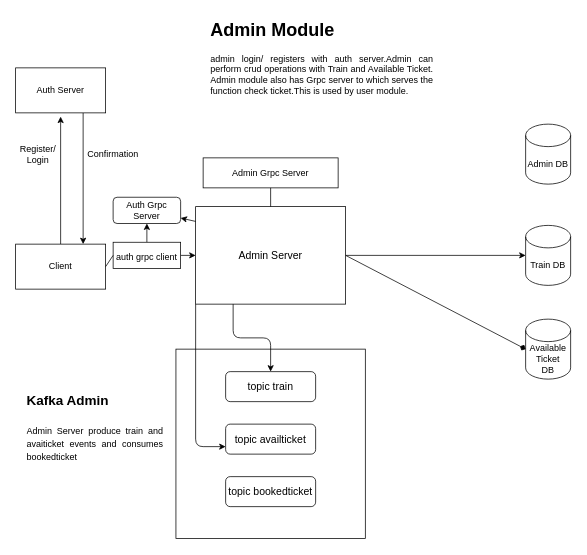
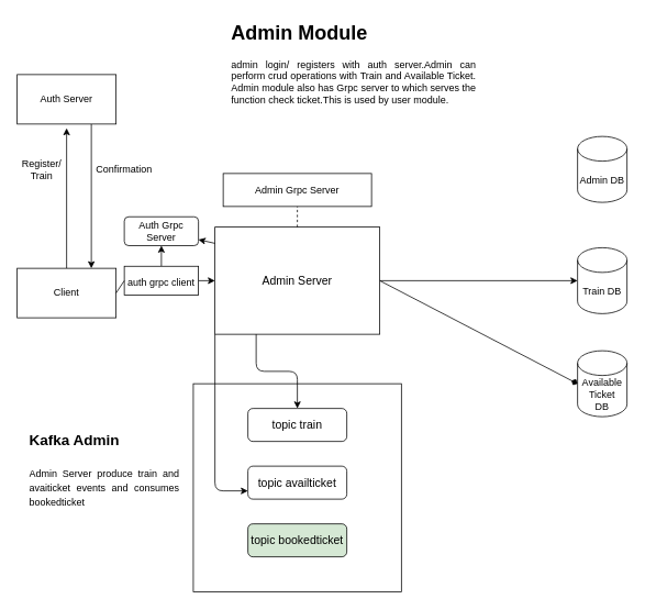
- <mxCell id="14" value="Register/&lt;br&gt;Login" style="text;html=1;strokeColor=none;fillColor=none;align=center;verticalAlign=middle;whiteSpace=wrap;rounded=0;" vertex="1" parent="1"><mxGeometry x="20" y="190" width="60" height="30" as="geometry" /></mxCell>
+ <mxCell id="14" value="Register/&lt;br&gt;Train" style="text;html=1;strokeColor=none;fillColor=none;align=center;verticalAlign=middle;whiteSpace=wrap;rounded=0;" vertex="1" parent="1"><mxGeometry x="20" y="190" width="60" height="30" as="geometry" /></mxCell>
- <mxCell id="22" value="" style="endArrow=none;html=1;fontSize=14;entryX=0.5;entryY=1;entryDx=0;entryDy=0;exitX=0.5;exitY=0;exitDx=0;exitDy=0;" edge="1" parent="1" source="8" target="18"><mxGeometry width="50" height="50" relative="1" as="geometry"><mxPoint x="400" y="295" as="sourcePoint" /><mxPoint x="450" y="245" as="targetPoint" /></mxGeometry></mxCell>
+ <mxCell id="22" value="" style="endArrow=none;html=1;fontSize=14;entryX=0.5;entryY=1;entryDx=0;entryDy=0;exitX=0.5;exitY=0;exitDx=0;exitDy=0;dashed=1;" edge="1" parent="1" source="8" target="18"><mxGeometry width="50" height="50" relative="1" as="geometry"><mxPoint x="400" y="295" as="sourcePoint" /><mxPoint x="450" y="245" as="targetPoint" /></mxGeometry></mxCell>
- <mxCell id="21" value="topic bookedticket" style="rounded=1;whiteSpace=wrap;html=1;fontSize=14;" vertex="1" parent="1"><mxGeometry x="300" y="635" width="120" height="40" as="geometry" /></mxCell>
+ <mxCell id="21" value="topic bookedticket" style="rounded=1;whiteSpace=wrap;html=1;fontSize=14;fillColor=#d5e8d4;" vertex="1" parent="1"><mxGeometry x="300" y="635" width="120" height="40" as="geometry" /></mxCell>
